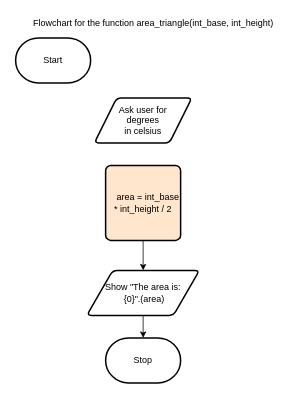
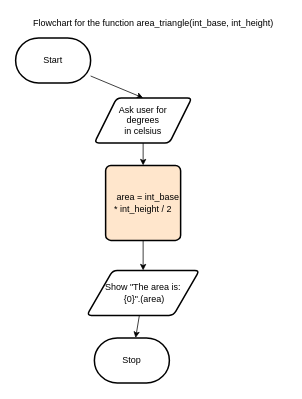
+ <mxCell id="2" style="edgeStyle=none;html=1;entryX=0.5;entryY=0;entryDx=0;entryDy=0;" parent="1" source="3" target="5" edge="1"><mxGeometry relative="1" as="geometry" /></mxCell>
+ <mxCell id="4" style="edgeStyle=none;html=1;" edge="1" parent="1" source="5" target="7"><mxGeometry relative="1" as="geometry" /></mxCell>
- <mxCell id="10" value="Stop" style="strokeWidth=2;html=1;shape=mxgraph.flowchart.terminator;whiteSpace=wrap;" parent="1" vertex="1"><mxGeometry x="140" y="450" width="100" height="60" as="geometry" /></mxCell>
+ <mxCell id="10" value="Stop" style="strokeWidth=2;html=1;shape=mxgraph.flowchart.terminator;whiteSpace=wrap;" parent="1" vertex="1"><mxGeometry x="125" y="450" width="100" height="60" as="geometry" /></mxCell>
